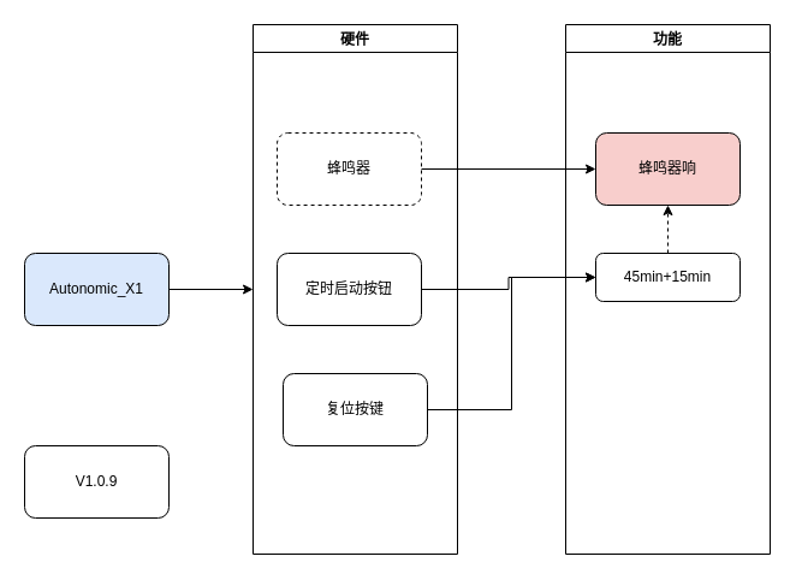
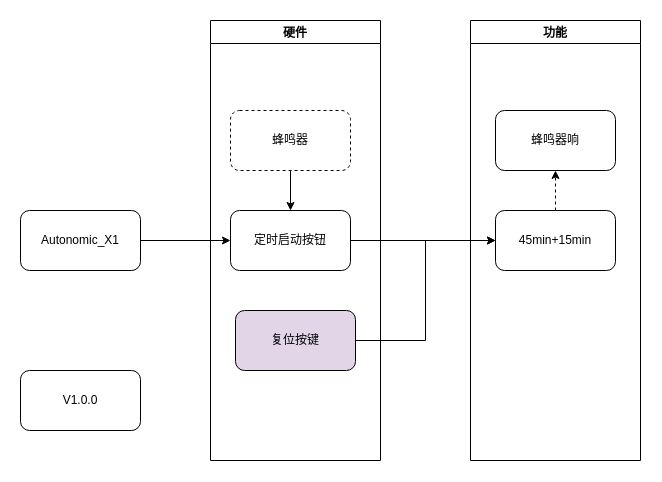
- <mxCell id="13" style="edgeStyle=orthogonalEdgeStyle;rounded=0;orthogonalLoop=1;jettySize=auto;html=1;entryX=0;entryY=0.5;entryDx=0;entryDy=0;endArrow=classic;endFill=1;" edge="1" parent="1" source="7" target="11"><mxGeometry relative="1" as="geometry" /></mxCell>
+ <mxCell id="13" style="edgeStyle=orthogonalEdgeStyle;rounded=0;orthogonalLoop=1;jettySize=auto;html=1;endArrow=classic;endFill=1;" edge="1" parent="1" source="7" target="6"><mxGeometry relative="1" as="geometry" /></mxCell>
- <mxCell id="11" value="蜂鸣器响" style="rounded=1;whiteSpace=wrap;html=1;fillColor=#f8cecc;" vertex="1" parent="8"><mxGeometry x="25" y="90" width="120" height="60" as="geometry" /></mxCell>
+ <mxCell id="11" value="蜂鸣器响" style="rounded=1;whiteSpace=wrap;html=1;" vertex="1" parent="8"><mxGeometry x="25" y="90" width="120" height="60" as="geometry" /></mxCell>
- <mxCell id="10" value="45min+15min" style="rounded=1;whiteSpace=wrap;html=1;" parent="8" vertex="1"><mxGeometry x="25" y="190" width="120" height="40" as="geometry" /></mxCell>
+ <mxCell id="10" value="45min+15min" style="rounded=1;whiteSpace=wrap;html=1;" parent="8" vertex="1"><mxGeometry x="25" y="190" width="120" height="60" as="geometry" /></mxCell>
- <mxCell id="3" value="Autonomic_X1" style="rounded=1;whiteSpace=wrap;html=1;fillColor=#dae8fc;" parent="1" vertex="1"><mxGeometry x="20" y="210" width="120" height="60" as="geometry" /></mxCell>
+ <mxCell id="3" value="Autonomic_X1" style="rounded=1;whiteSpace=wrap;html=1;" parent="1" vertex="1"><mxGeometry x="20" y="210" width="120" height="60" as="geometry" /></mxCell>
- <mxCell id="2" style="edgeStyle=orthogonalEdgeStyle;rounded=0;orthogonalLoop=1;jettySize=auto;html=1;entryX=0;entryY=0.5;entryDx=0;entryDy=0;endArrow=classic;endFill=1;" edge="1" parent="1" source="3" target="4"><mxGeometry relative="1" as="geometry" /></mxCell>
+ <mxCell id="2" style="edgeStyle=orthogonalEdgeStyle;rounded=0;orthogonalLoop=1;jettySize=auto;html=1;endArrow=classic;endFill=1;" edge="1" parent="1" source="3" target="6"><mxGeometry relative="1" as="geometry" /></mxCell>
- <mxCell id="5" value="复位按键" style="rounded=1;whiteSpace=wrap;html=1;" parent="4" vertex="1"><mxGeometry x="25" y="290" width="120" height="60" as="geometry" /></mxCell>
+ <mxCell id="5" value="复位按键" style="rounded=1;whiteSpace=wrap;html=1;fillColor=#e1d5e7;" parent="4" vertex="1"><mxGeometry x="25" y="290" width="120" height="60" as="geometry" /></mxCell>
- <mxCell id="12" value="V1.0.9" style="rounded=1;whiteSpace=wrap;html=1;glass=0;" parent="1" vertex="1"><mxGeometry x="20" y="370" width="120" height="60" as="geometry" /></mxCell>
+ <mxCell id="12" value="V1.0.0" style="rounded=1;whiteSpace=wrap;html=1;glass=0;" parent="1" vertex="1"><mxGeometry x="20" y="370" width="120" height="60" as="geometry" /></mxCell>
